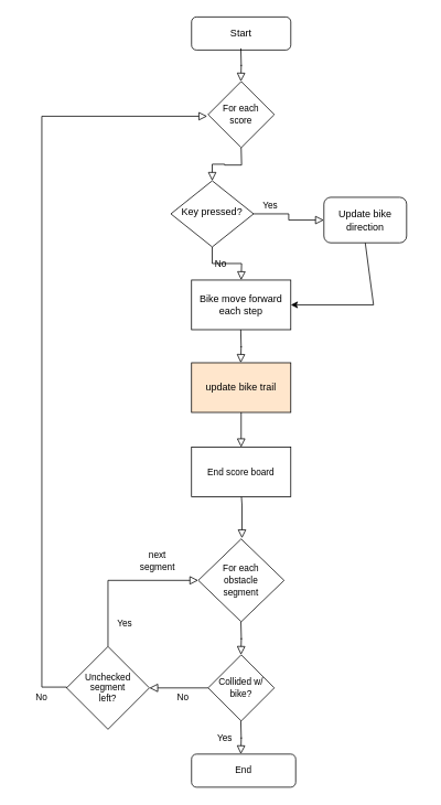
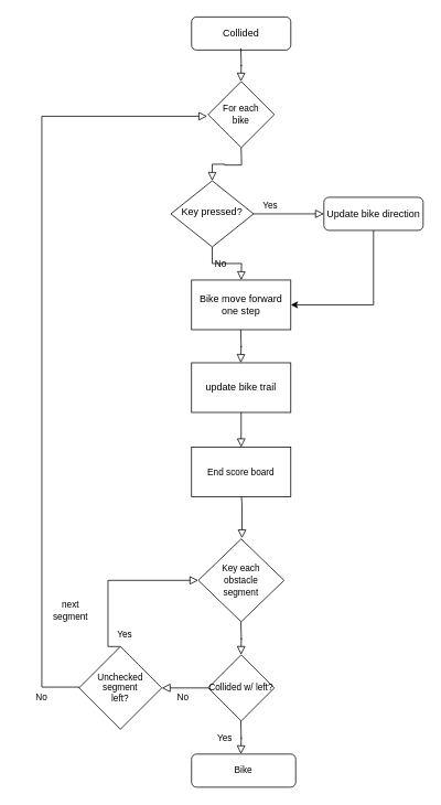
- <mxCell id="3" value="Start" style="rounded=1;whiteSpace=wrap;html=1;fontSize=12;glass=0;strokeWidth=1;shadow=0;" parent="1" vertex="1"><mxGeometry x="231" y="20" width="120" height="40" as="geometry" /></mxCell>
+ <mxCell id="3" value="Collided" style="rounded=1;whiteSpace=wrap;html=1;fontSize=12;glass=0;strokeWidth=1;shadow=0;" parent="1" vertex="1"><mxGeometry x="231" y="20" width="120" height="40" as="geometry" /></mxCell>
- <mxCell id="23" value="For each&lt;br&gt;score" style="rhombus;whiteSpace=wrap;html=1;fontSize=11;" vertex="1" parent="1"><mxGeometry x="251" y="98" width="80" height="80" as="geometry" /></mxCell>
+ <mxCell id="23" value="For each&lt;br&gt;bike" style="rhombus;whiteSpace=wrap;html=1;fontSize=11;" vertex="1" parent="1"><mxGeometry x="251" y="98" width="80" height="80" as="geometry" /></mxCell>
- <mxCell id="7" value="Update bike direction" style="rounded=1;whiteSpace=wrap;html=1;fontSize=12;glass=0;strokeWidth=1;shadow=0;" parent="1" vertex="1"><mxGeometry x="391" y="238" width="100" height="55" as="geometry" /></mxCell>
+ <mxCell id="7" value="Update bike direction" style="rounded=1;whiteSpace=wrap;html=1;fontSize=12;glass=0;strokeWidth=1;shadow=0;" parent="1" vertex="1"><mxGeometry x="391" y="238" width="120" height="40" as="geometry" /></mxCell>
- <mxCell id="19" value="&lt;span style=&quot;font-size: 12px;&quot;&gt;Bike move forward each step&lt;/span&gt;" style="rounded=0;whiteSpace=wrap;html=1;fontSize=11;" vertex="1" parent="1"><mxGeometry x="231" y="338" width="120" height="60" as="geometry" /></mxCell>
+ <mxCell id="19" value="&lt;span style=&quot;font-size: 12px;&quot;&gt;Bike move forward one step&lt;/span&gt;" style="rounded=0;whiteSpace=wrap;html=1;fontSize=11;" vertex="1" parent="1"><mxGeometry x="231" y="338" width="120" height="60" as="geometry" /></mxCell>
- <mxCell id="20" value="&lt;span style=&quot;font-size: 12px;&quot;&gt;update bike trail&lt;/span&gt;" style="rounded=0;whiteSpace=wrap;html=1;fontSize=11;fillColor=#ffe6cc;" vertex="1" parent="1"><mxGeometry x="231" y="438" width="120" height="60" as="geometry" /></mxCell>
+ <mxCell id="20" value="&lt;span style=&quot;font-size: 12px;&quot;&gt;update bike trail&lt;/span&gt;" style="rounded=0;whiteSpace=wrap;html=1;fontSize=11;" vertex="1" parent="1"><mxGeometry x="231" y="438" width="120" height="60" as="geometry" /></mxCell>
- <mxCell id="22" value="next segment" style="text;html=1;strokeColor=none;fillColor=none;align=center;verticalAlign=middle;whiteSpace=wrap;rounded=0;fontSize=11;" vertex="1" parent="1"><mxGeometry x="160" y="663" width="60" height="30" as="geometry" /></mxCell>
+ <mxCell id="22" value="next segment" style="text;html=1;strokeColor=none;fillColor=none;align=center;verticalAlign=middle;whiteSpace=wrap;rounded=0;fontSize=11;" vertex="1" parent="1"><mxGeometry x="55" y="723" width="60" height="30" as="geometry" /></mxCell>
- <mxCell id="9" value="&lt;font style=&quot;font-size: 11px;&quot;&gt;For each &lt;br&gt;obstacle &lt;br&gt;segment&lt;/font&gt;" style="rhombus;whiteSpace=wrap;html=1;" vertex="1" parent="1"><mxGeometry x="239.14" y="651" width="103.75" height="100" as="geometry" /></mxCell>
+ <mxCell id="9" value="&lt;font style=&quot;font-size: 11px;&quot;&gt;Key each &lt;br&gt;obstacle &lt;br&gt;segment&lt;/font&gt;" style="rhombus;whiteSpace=wrap;html=1;" vertex="1" parent="1"><mxGeometry x="239.14" y="651" width="103.75" height="100" as="geometry" /></mxCell>
- <mxCell id="21" value="Unchecked&lt;br&gt;segment&lt;br&gt;left?" style="rhombus;whiteSpace=wrap;html=1;fontSize=11;" vertex="1" parent="1"><mxGeometry x="80" y="781" width="100" height="100" as="geometry" /></mxCell>
+ <mxCell id="21" value="Unchecked&lt;br&gt;segment&lt;br&gt;left?" style="rhombus;whiteSpace=wrap;html=1;fontSize=11;" vertex="1" parent="1"><mxGeometry x="95" y="781" width="100" height="100" as="geometry" /></mxCell>
- <mxCell id="11" value="Collided w/ bike?" style="rhombus;whiteSpace=wrap;html=1;fontSize=11;" vertex="1" parent="1"><mxGeometry x="251.01" y="791" width="80" height="80" as="geometry" /></mxCell>
+ <mxCell id="11" value="Collided w/ left?" style="rhombus;whiteSpace=wrap;html=1;fontSize=11;" vertex="1" parent="1"><mxGeometry x="251.01" y="791" width="80" height="80" as="geometry" /></mxCell>
- <mxCell id="15" value="End" style="rounded=1;whiteSpace=wrap;html=1;fontSize=11;" vertex="1" parent="1"><mxGeometry x="231" y="911" width="125.93" height="40" as="geometry" /></mxCell>
+ <mxCell id="15" value="Bike" style="rounded=1;whiteSpace=wrap;html=1;fontSize=11;" vertex="1" parent="1"><mxGeometry x="231" y="911" width="125.93" height="40" as="geometry" /></mxCell>
